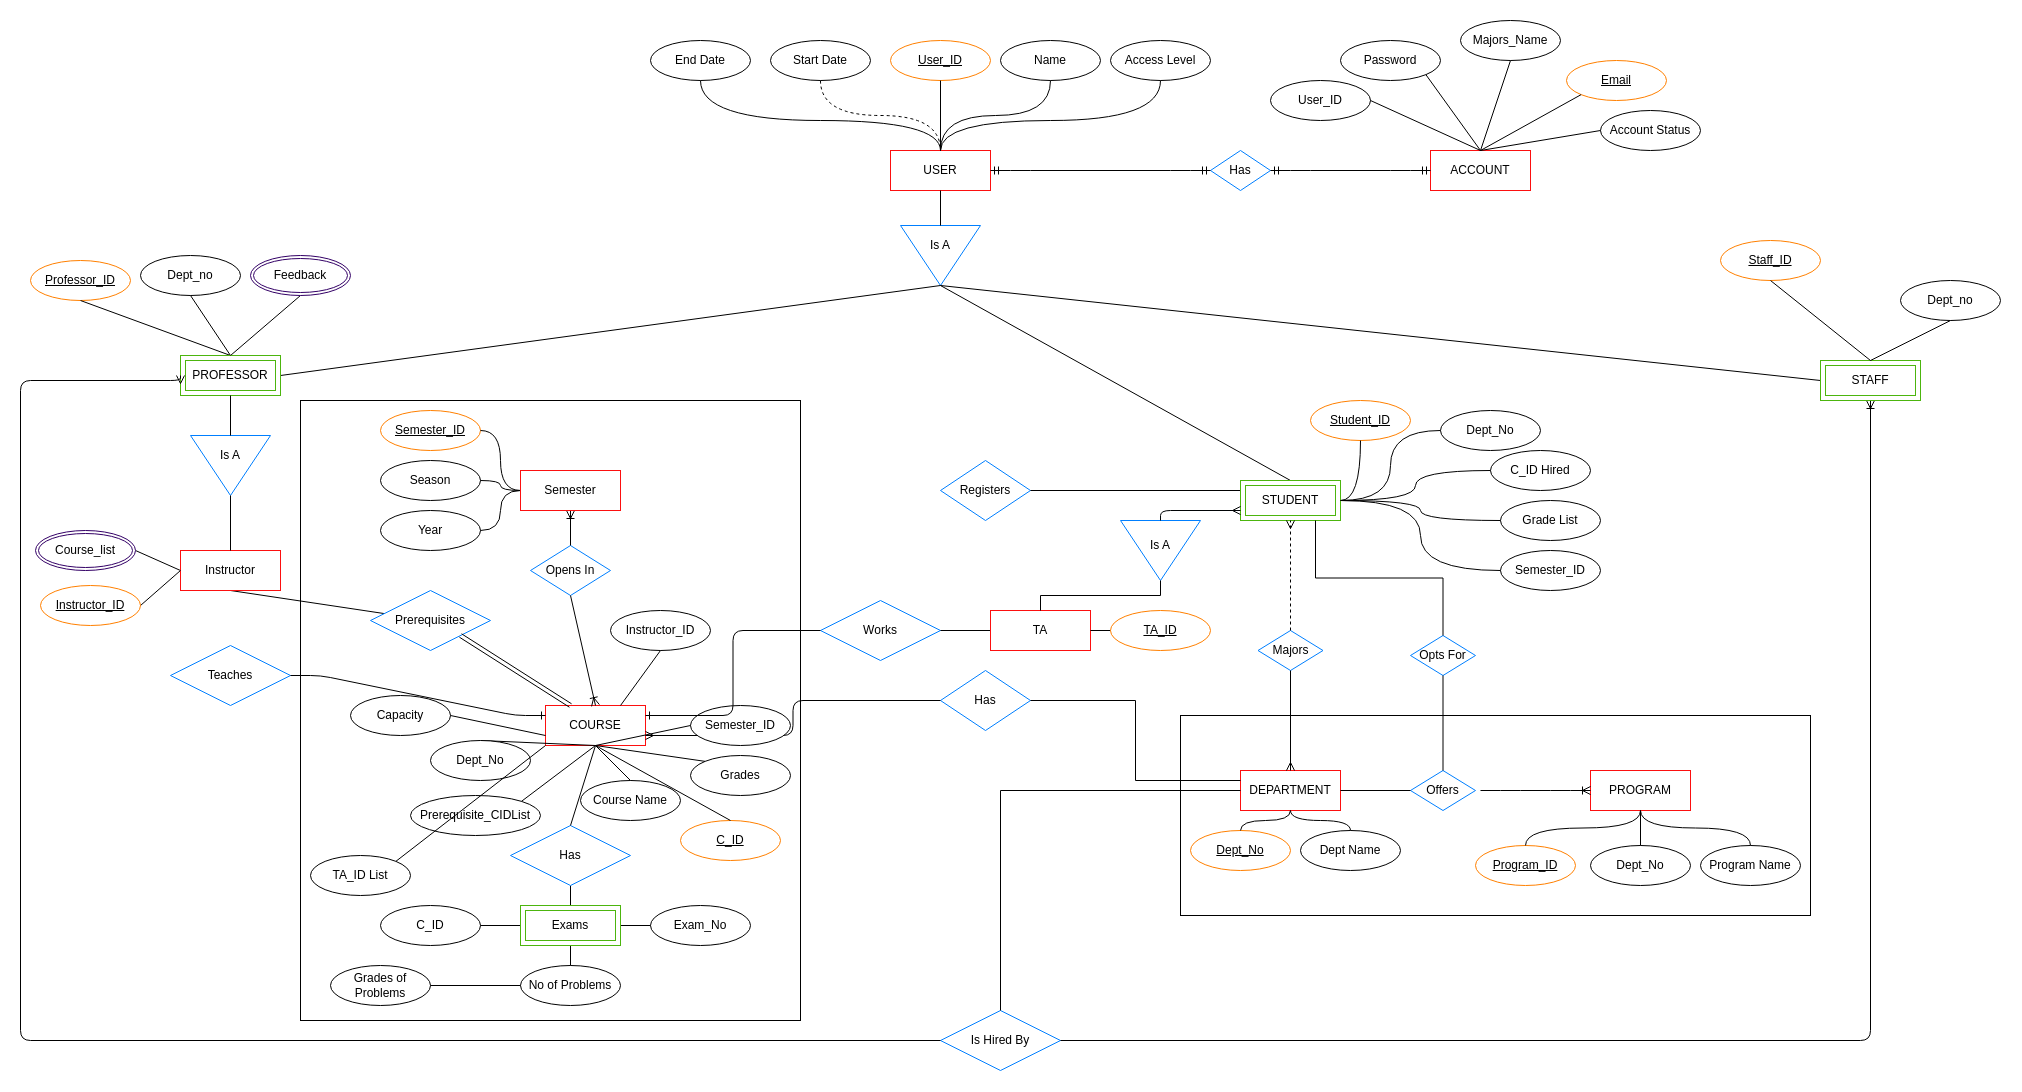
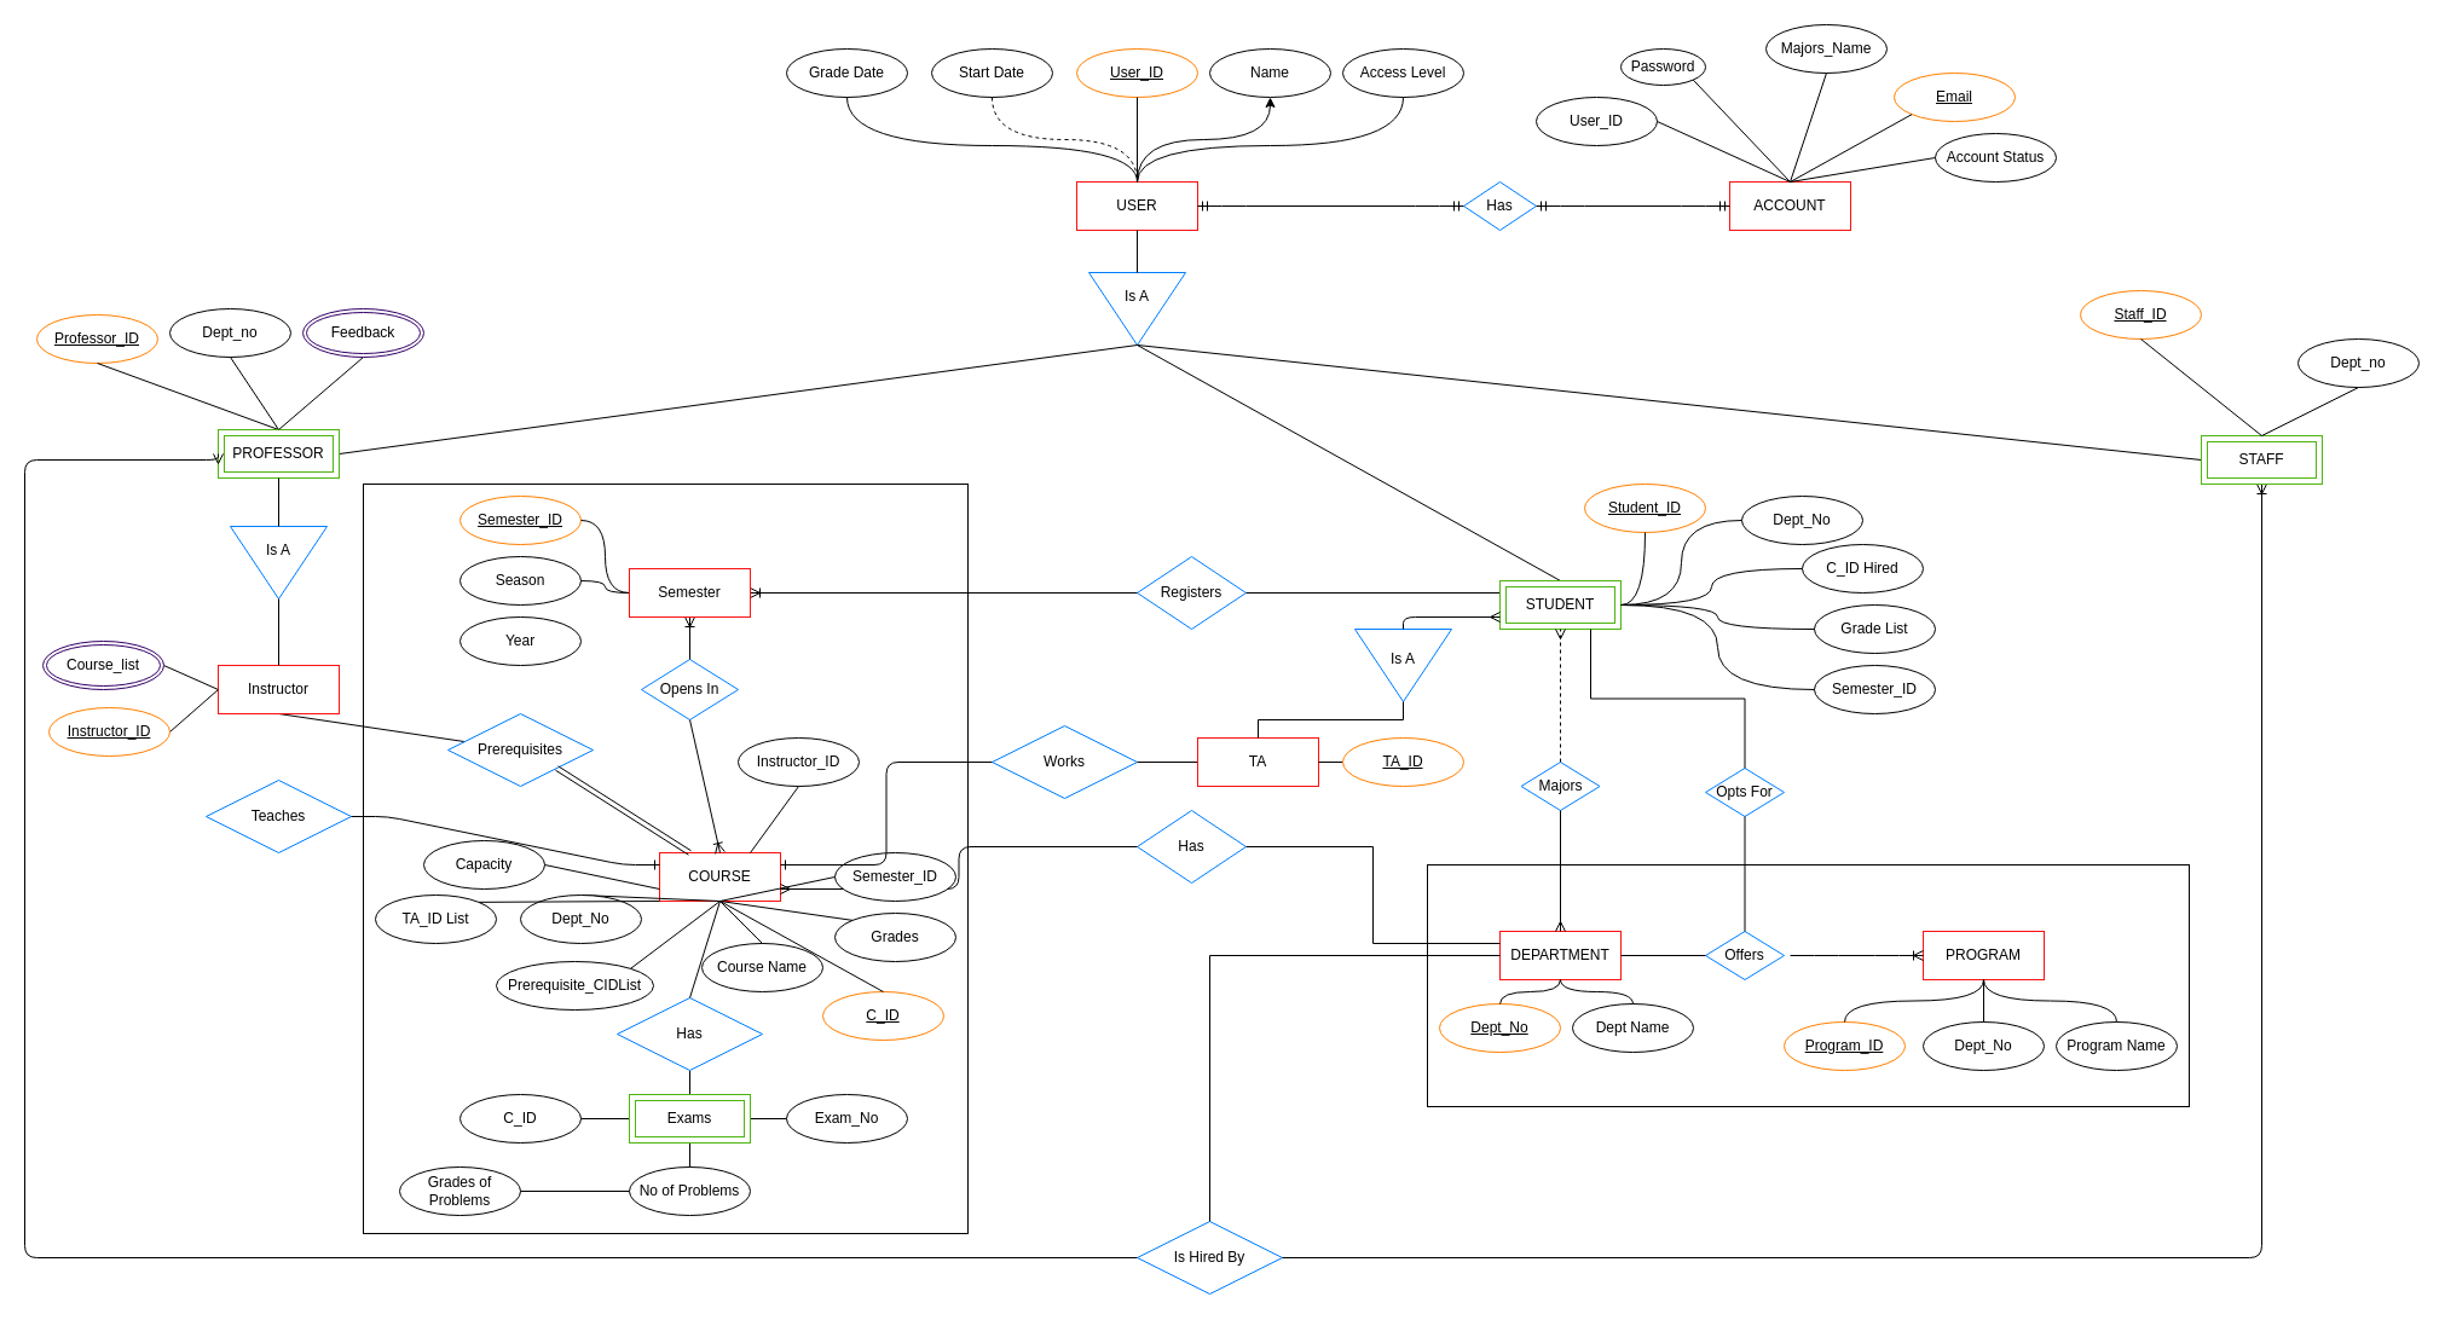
- <mxCell id="7" value="End Date" style="ellipse;whiteSpace=wrap;html=1;align=center;" parent="1" vertex="1"><mxGeometry x="650" y="40" width="100" height="40" as="geometry" /></mxCell>
+ <mxCell id="7" value="Grade Date" style="ellipse;whiteSpace=wrap;html=1;align=center;" parent="1" vertex="1"><mxGeometry x="650" y="40" width="100" height="40" as="geometry" /></mxCell>
- <mxCell id="22" value="Password" style="ellipse;whiteSpace=wrap;html=1;align=center;" parent="1" vertex="1"><mxGeometry x="1340" y="40" width="100" height="40" as="geometry" /></mxCell>
+ <mxCell id="22" value="Password" style="ellipse;whiteSpace=wrap;html=1;align=center;" parent="1" vertex="1"><mxGeometry x="1340" y="40" width="70" height="30" as="geometry" /></mxCell>
- <mxCell id="13" value="" style="endArrow=none;html=1;rounded=0;exitX=0.5;exitY=0;exitDx=0;exitDy=0;entryX=0.5;entryY=1;entryDx=0;entryDy=0;edgeStyle=orthogonalEdgeStyle;curved=1;" parent="1" source="4" target="8" edge="1"><mxGeometry relative="1" as="geometry"><mxPoint x="810" y="280" as="sourcePoint" /><mxPoint x="970" y="280" as="targetPoint" /></mxGeometry></mxCell>
+ <mxCell id="13" value="" style="endArrow=classic;html=1;rounded=0;exitX=0.5;exitY=0;exitDx=0;exitDy=0;entryX=0.5;entryY=1;entryDx=0;entryDy=0;edgeStyle=orthogonalEdgeStyle;curved=1;" parent="1" source="4" target="8" edge="1"><mxGeometry relative="1" as="geometry"><mxPoint x="810" y="280" as="sourcePoint" /><mxPoint x="970" y="280" as="targetPoint" /></mxGeometry></mxCell>
+ <mxCell id="56" value="" style="fontSize=12;html=1;endArrow=ERoneToMany;exitX=0;exitY=0.5;exitDx=0;exitDy=0;entryX=1;entryY=0.5;entryDx=0;entryDy=0;" parent="1" source="54" target="118" edge="1"><mxGeometry width="100" height="100" relative="1" as="geometry"><mxPoint x="830" y="490" as="sourcePoint" /><mxPoint x="620" y="490" as="targetPoint" /></mxGeometry></mxCell>
- <mxCell id="59" value="" style="endArrow=none;html=1;rounded=0;exitX=1;exitY=0.5;exitDx=0;exitDy=0;entryX=0;entryY=0.5;entryDx=0;entryDy=0;edgeStyle=orthogonalEdgeStyle;curved=1;" parent="1" source="58" target="118" edge="1"><mxGeometry relative="1" as="geometry"><mxPoint x="690" y="690" as="sourcePoint" /><mxPoint x="520" y="490" as="targetPoint" /></mxGeometry></mxCell>
- <mxCell id="142" value="TA_ID List" style="ellipse;whiteSpace=wrap;html=1;align=center;" parent="1" vertex="1"><mxGeometry x="310" y="855" width="100" height="40" as="geometry" /></mxCell>
+ <mxCell id="142" value="TA_ID List" style="ellipse;whiteSpace=wrap;html=1;align=center;" parent="1" vertex="1"><mxGeometry x="310" y="740" width="100" height="40" as="geometry" /></mxCell>
